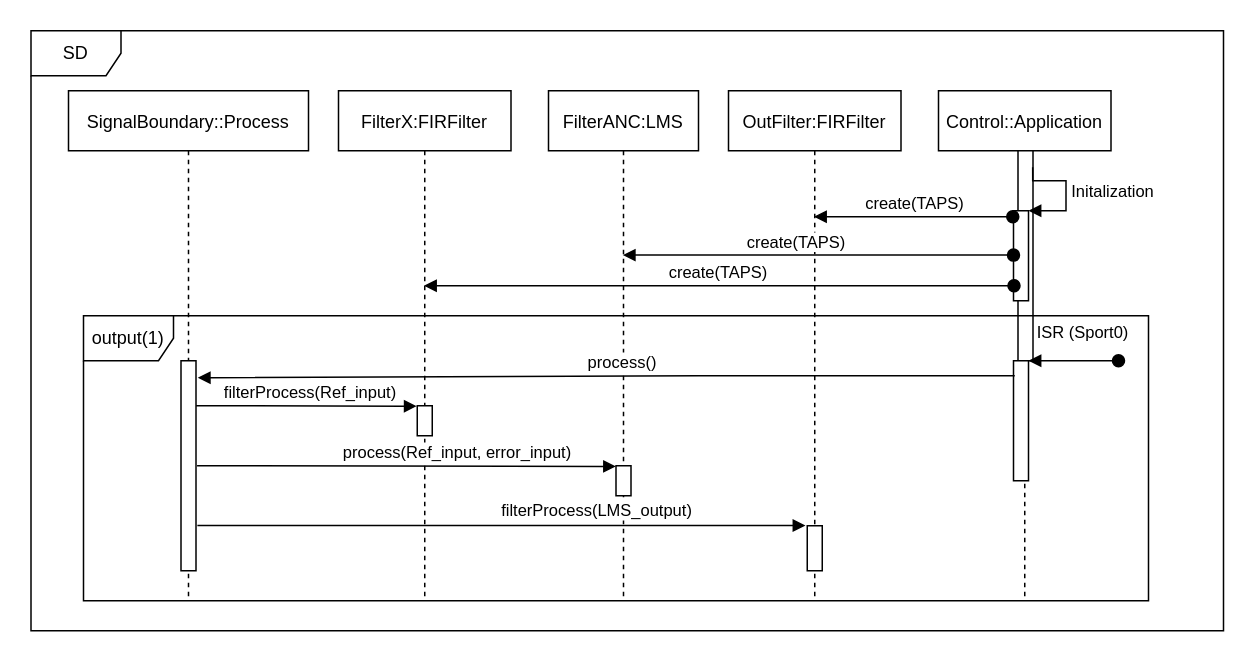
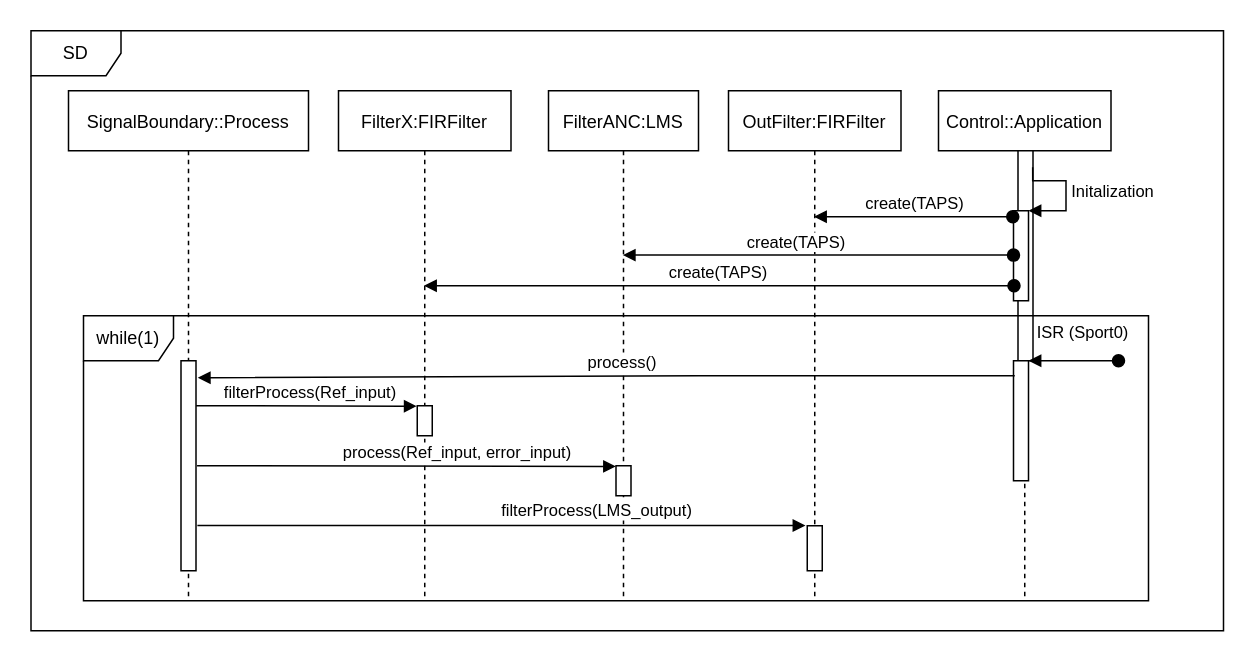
- <mxCell id="27" value="output(1)" style="shape=umlFrame;whiteSpace=wrap;html=1;" vertex="1" parent="1"><mxGeometry x="55" y="210" width="710" height="190" as="geometry" /></mxCell>
+ <mxCell id="27" value="while(1)" style="shape=umlFrame;whiteSpace=wrap;html=1;" vertex="1" parent="1"><mxGeometry x="55" y="210" width="710" height="190" as="geometry" /></mxCell>
